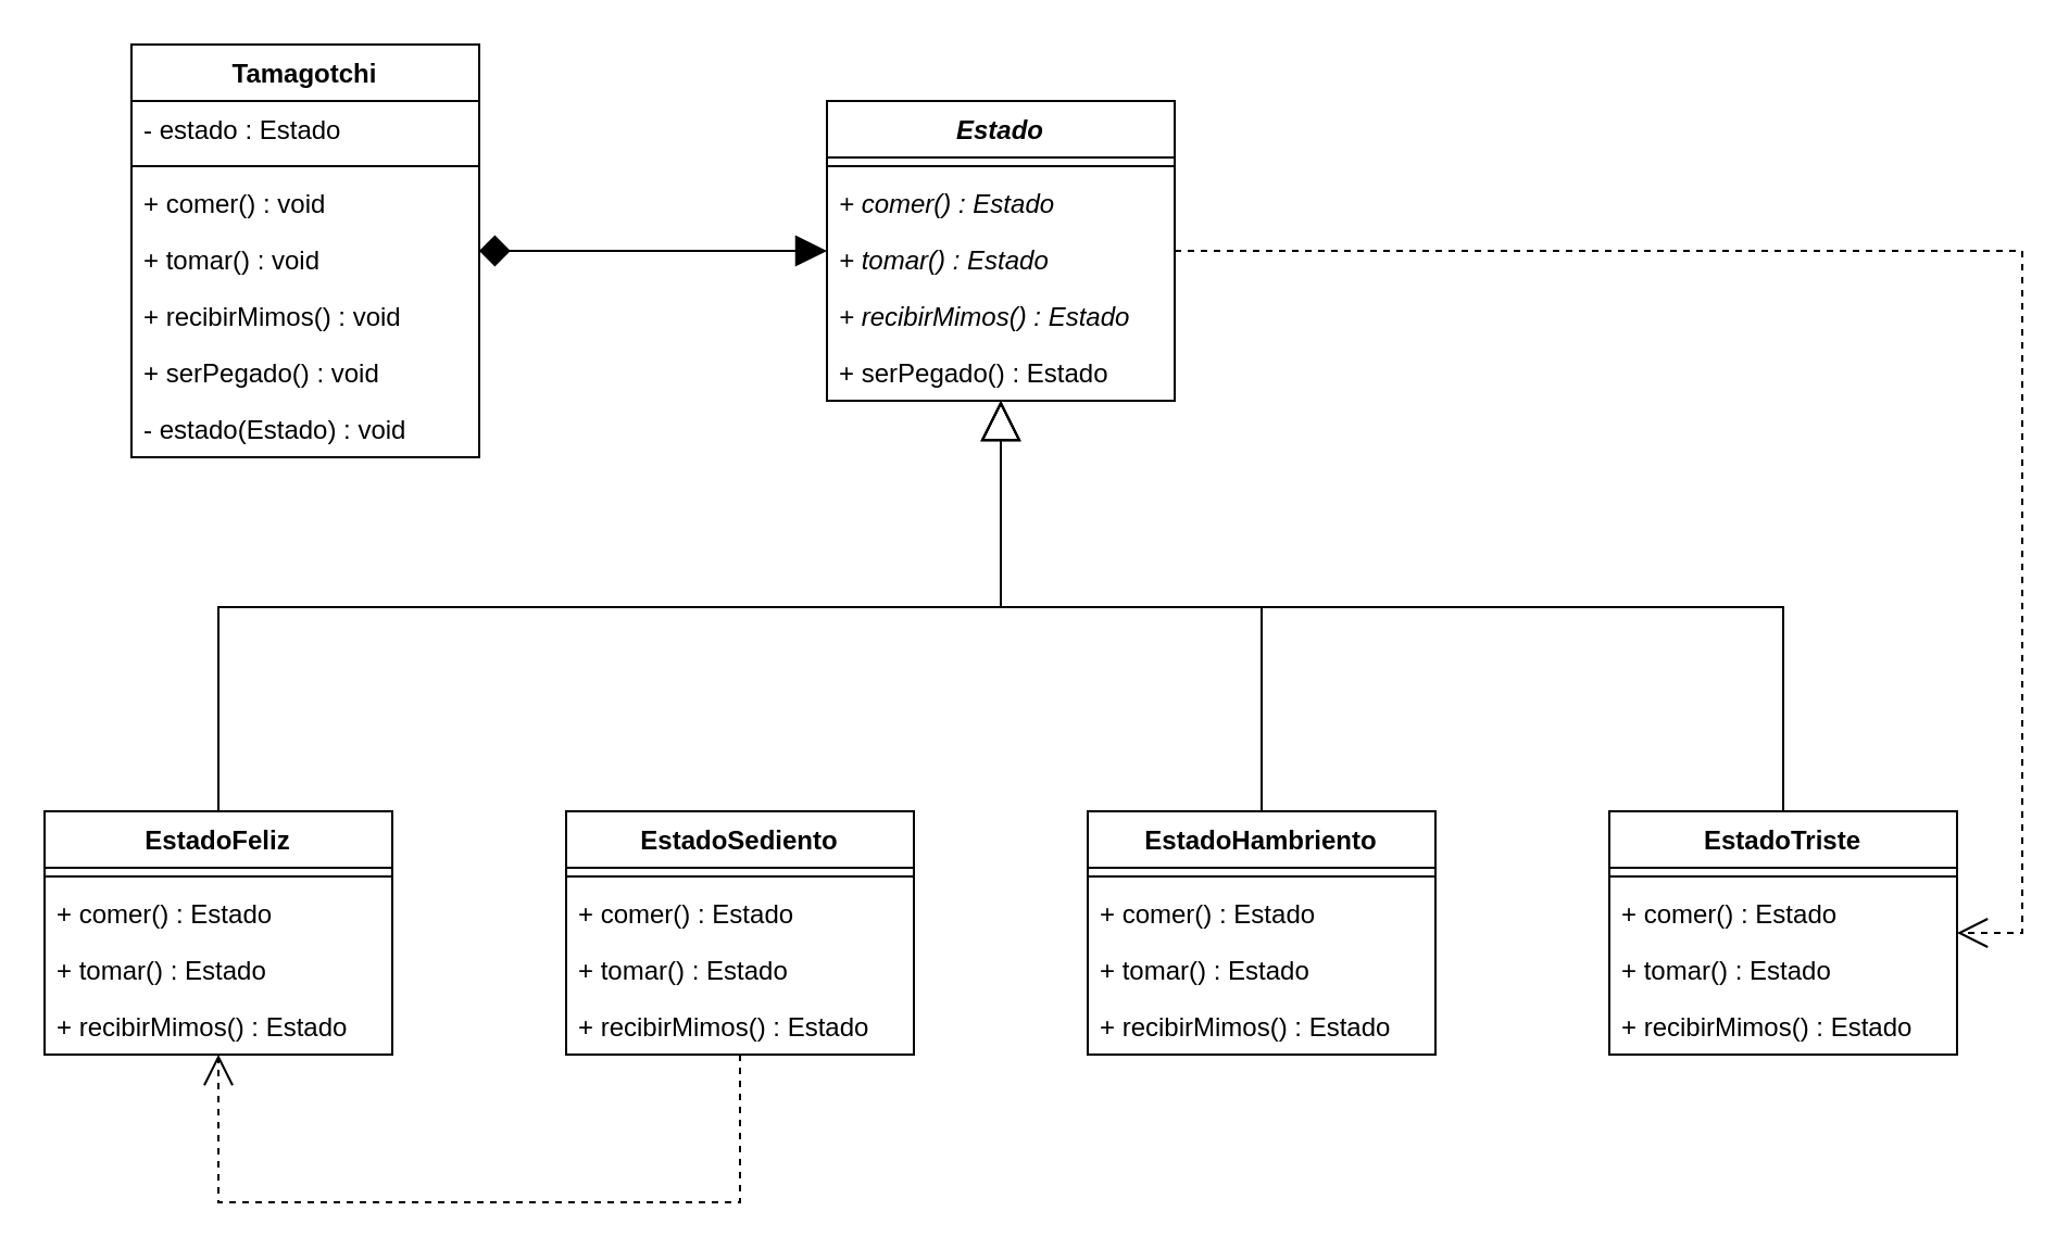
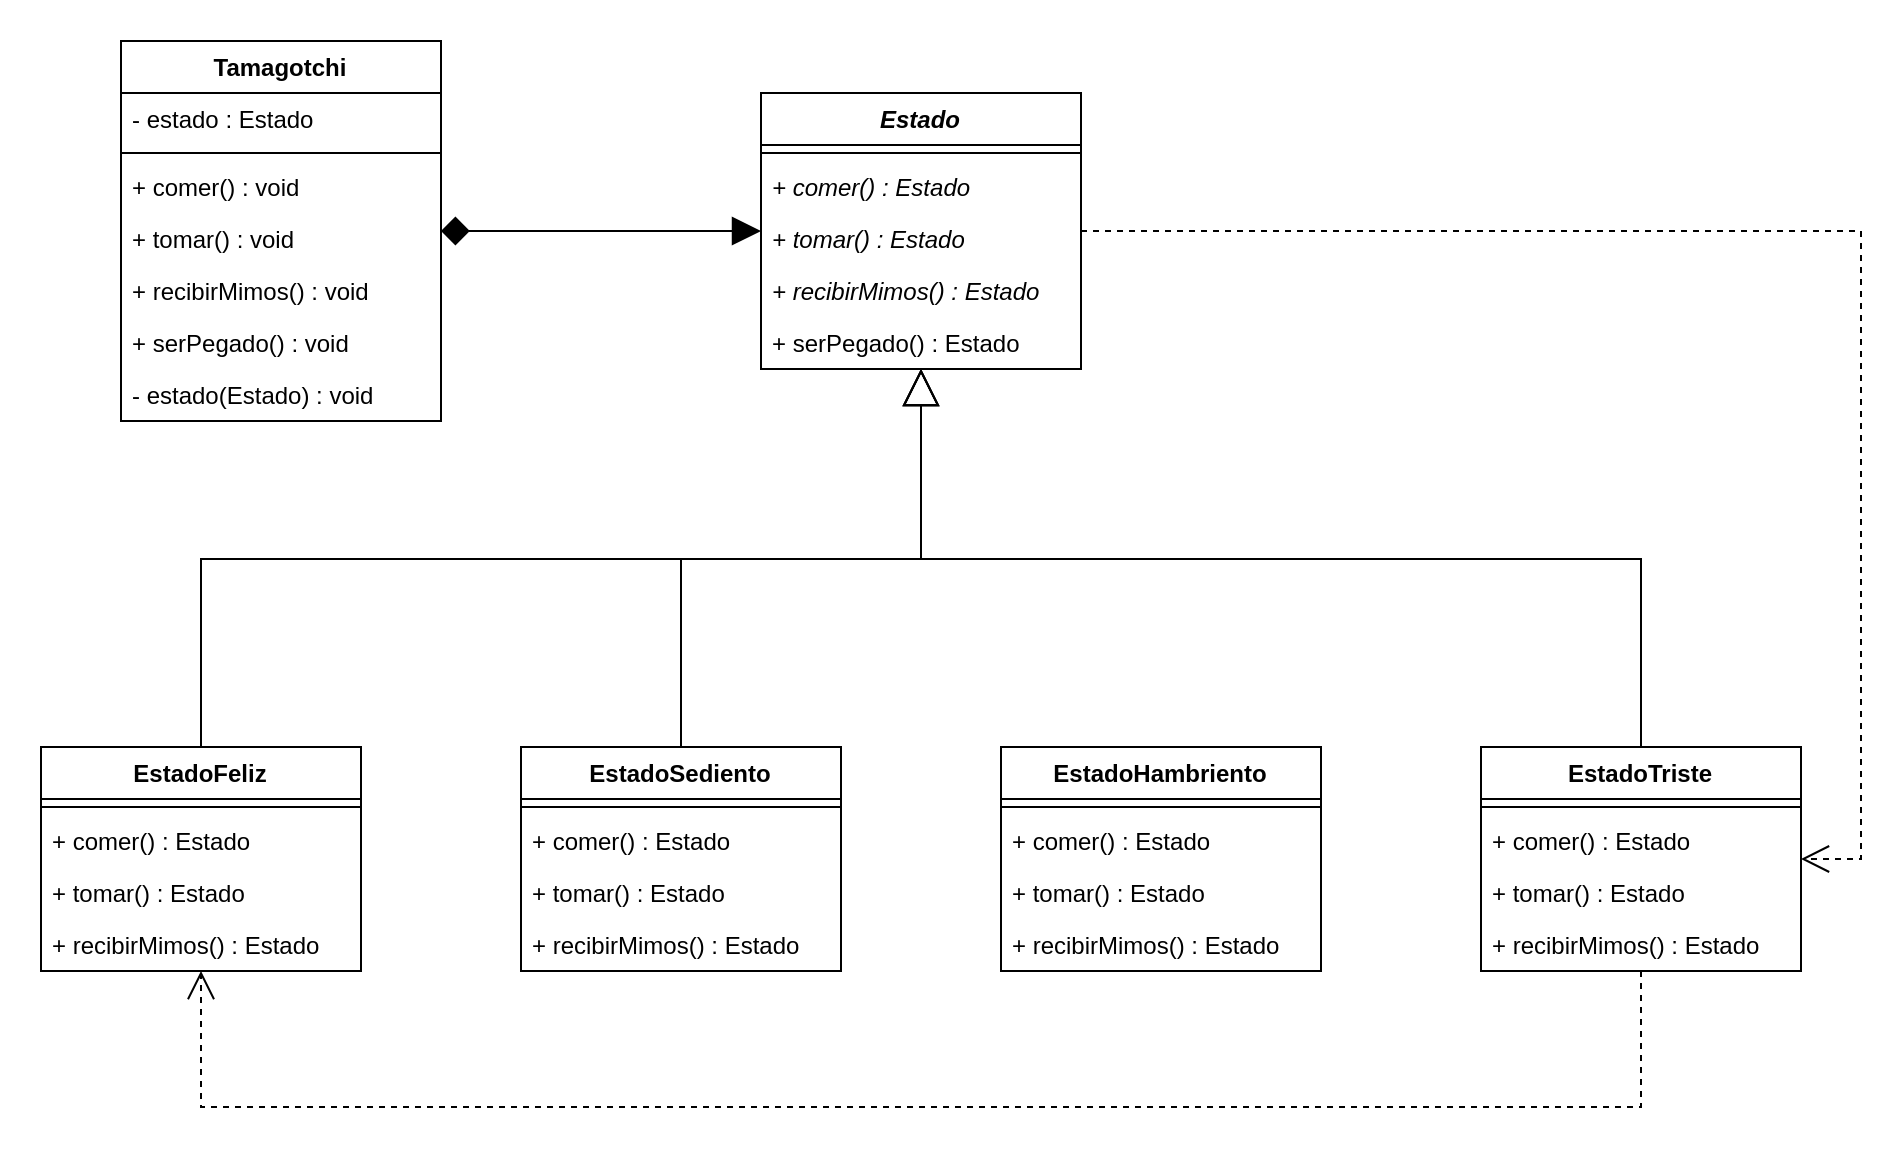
+ <mxCell id="28" value="" style="endArrow=block;endSize=16;endFill=0;html=1;rounded=0;edgeStyle=elbowEdgeStyle;elbow=vertical;" edge="1" parent="1" source="39" target="10"><mxGeometry width="160" relative="1" as="geometry"><mxPoint x="340" y="373" as="sourcePoint" /><mxPoint x="394" y="194" as="targetPoint" /></mxGeometry></mxCell>
- <mxCell id="29" value="" style="endArrow=block;endSize=16;endFill=0;html=1;rounded=0;edgeStyle=elbowEdgeStyle;elbow=vertical;" edge="1" parent="1" source="22" target="10"><mxGeometry width="160" relative="1" as="geometry"><mxPoint x="375" y="383" as="sourcePoint" /><mxPoint x="445" y="194" as="targetPoint" /></mxGeometry></mxCell>
- <mxCell id="31" value="" style="endArrow=open;endSize=12;dashed=1;html=1;rounded=0;edgeStyle=elbowEdgeStyle;elbow=vertical;" edge="1" parent="1" source="39" target="17"><mxGeometry width="160" relative="1" as="geometry"><mxPoint x="340" y="485" as="sourcePoint" /><mxPoint x="420" y="243" as="targetPoint" /><Array as="points"><mxPoint x="100" y="553" /><mxPoint x="220" y="553" /></Array></mxGeometry></mxCell>
+ <mxCell id="32" value="" style="endArrow=open;endSize=12;dashed=1;html=1;rounded=0;edgeStyle=elbowEdgeStyle;elbow=vertical;" edge="1" parent="1" source="34" target="17"><mxGeometry width="160" relative="1" as="geometry"><mxPoint x="820" y="485" as="sourcePoint" /><mxPoint x="120" y="531" as="targetPoint" /><Array as="points"><mxPoint x="440" y="553" /></Array></mxGeometry></mxCell>
